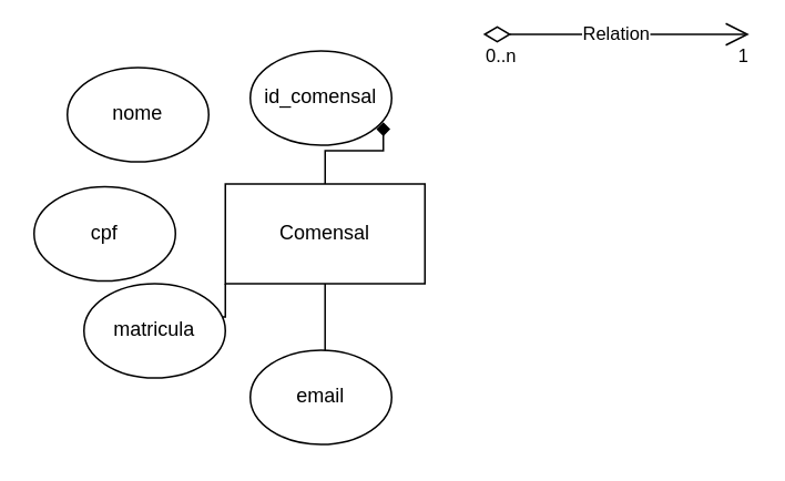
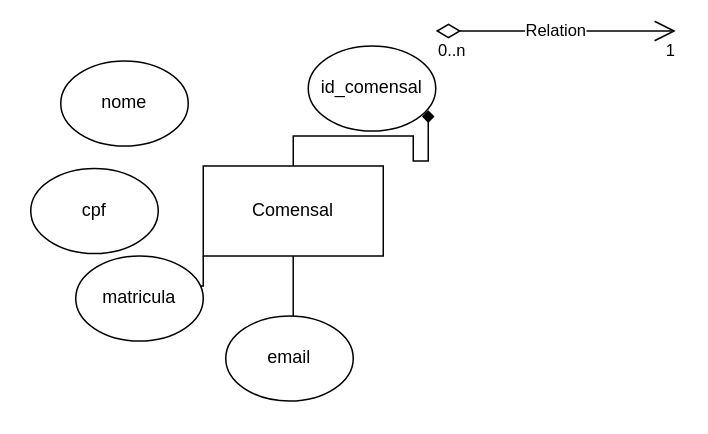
- <mxCell id="7" value="id_comensal" style="ellipse;whiteSpace=wrap;html=1;" vertex="1" parent="1"><mxGeometry x="150" y="30" width="85" height="56.67" as="geometry" /></mxCell>
+ <mxCell id="7" value="id_comensal" style="ellipse;whiteSpace=wrap;html=1;" vertex="1" parent="1"><mxGeometry x="205" y="30" width="85" height="56.67" as="geometry" /></mxCell>
